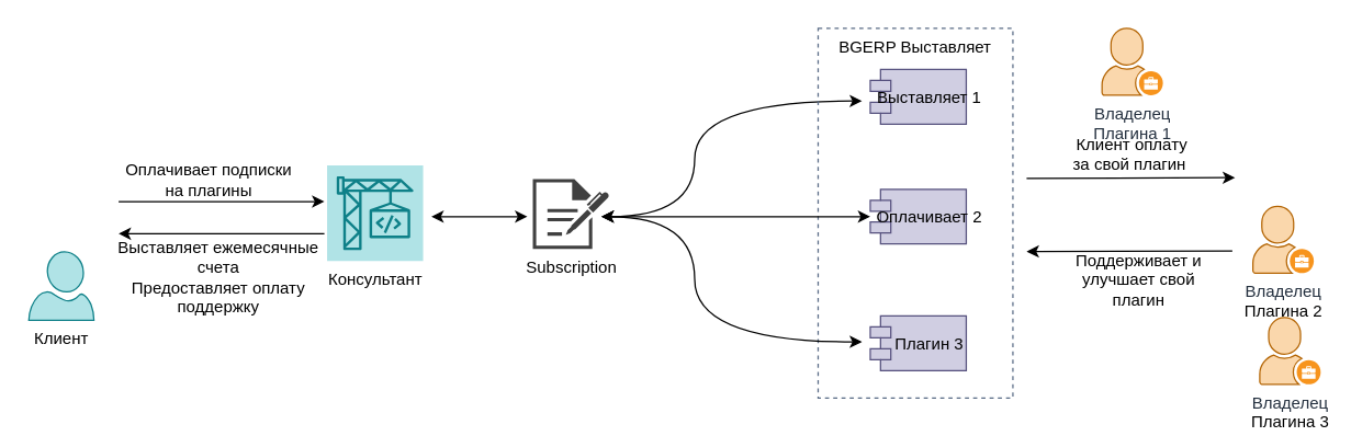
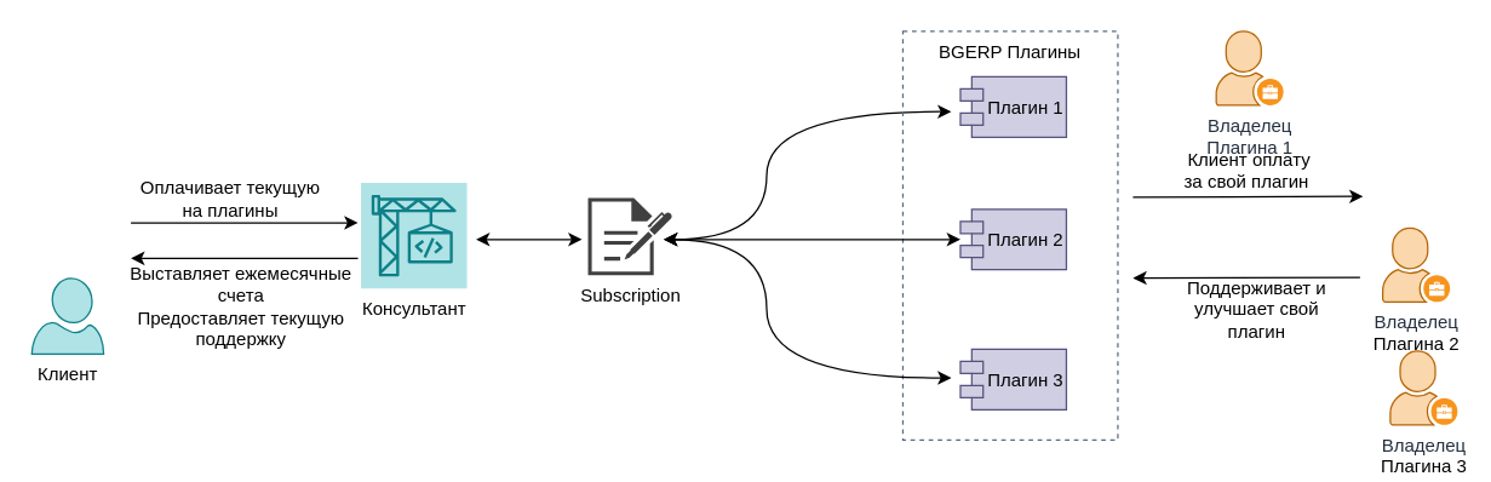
- <mxCell id="4" value="BGERP Выставляет" style="fillColor=none;strokeColor=#5A6C86;dashed=1;verticalAlign=top;fontStyle=0;fontColor=#000000;" parent="1" vertex="1"><mxGeometry x="596" y="20" width="142" height="270" as="geometry" /></mxCell>
+ <mxCell id="4" value="BGERP Плагины" style="fillColor=none;strokeColor=#5A6C86;dashed=1;verticalAlign=top;fontStyle=0;fontColor=#000000;" parent="1" vertex="1"><mxGeometry x="596" y="20" width="142" height="270" as="geometry" /></mxCell>
- <mxCell id="19" value="Выставляет 1 " style="shape=module;align=left;spacingLeft=20;align=center;verticalAlign=middle;labelBackgroundColor=none;fillColor=#d0cee2;jettyWidth=15;jettyHeight=8;strokeColor=#56517e;" parent="1" vertex="1"><mxGeometry x="634" y="50" width="70" height="40" as="geometry" /></mxCell>
+ <mxCell id="19" value="Плагин 1 " style="shape=module;align=left;spacingLeft=20;align=center;verticalAlign=middle;labelBackgroundColor=none;fillColor=#d0cee2;jettyWidth=15;jettyHeight=8;strokeColor=#56517e;" parent="1" vertex="1"><mxGeometry x="634" y="50" width="70" height="40" as="geometry" /></mxCell>
- <mxCell id="6" value="Оплачивает подписки&lt;br&gt;на плагины" style="text;html=1;strokeColor=none;fillColor=none;align=center;verticalAlign=middle;whiteSpace=wrap;rounded=0;" parent="1" vertex="1"><mxGeometry x="88" y="116.25" width="128" height="30" as="geometry" /></mxCell>
+ <mxCell id="6" value="Оплачивает текущую&lt;br&gt;на плагины" style="text;html=1;strokeColor=none;fillColor=none;align=center;verticalAlign=middle;whiteSpace=wrap;rounded=0;" parent="1" vertex="1"><mxGeometry x="88" y="116.25" width="128" height="30" as="geometry" /></mxCell>
- <mxCell id="20" value="Оплачивает 2 " style="shape=module;align=left;spacingLeft=20;align=center;verticalAlign=middle;labelBackgroundColor=none;fillColor=#d0cee2;jettyWidth=15;jettyHeight=8;strokeColor=#56517e;" parent="1" vertex="1"><mxGeometry x="634" y="137.5" width="70" height="40" as="geometry" /></mxCell>
+ <mxCell id="20" value="Плагин 2 " style="shape=module;align=left;spacingLeft=20;align=center;verticalAlign=middle;labelBackgroundColor=none;fillColor=#d0cee2;jettyWidth=15;jettyHeight=8;strokeColor=#56517e;" parent="1" vertex="1"><mxGeometry x="634" y="137.5" width="70" height="40" as="geometry" /></mxCell>
- <mxCell id="8" value="Выставляет ежемесячные счета&lt;br&gt;Предоставляет оплату поддержку" style="text;html=1;strokeColor=none;fillColor=none;align=center;verticalAlign=middle;whiteSpace=wrap;rounded=0;" parent="1" vertex="1"><mxGeometry x="80" y="173" width="158" height="57" as="geometry" /></mxCell>
+ <mxCell id="8" value="Выставляет ежемесячные счета&lt;br&gt;Предоставляет текущую поддержку" style="text;html=1;strokeColor=none;fillColor=none;align=center;verticalAlign=middle;whiteSpace=wrap;rounded=0;" parent="1" vertex="1"><mxGeometry x="80" y="173" width="158" height="57" as="geometry" /></mxCell>
